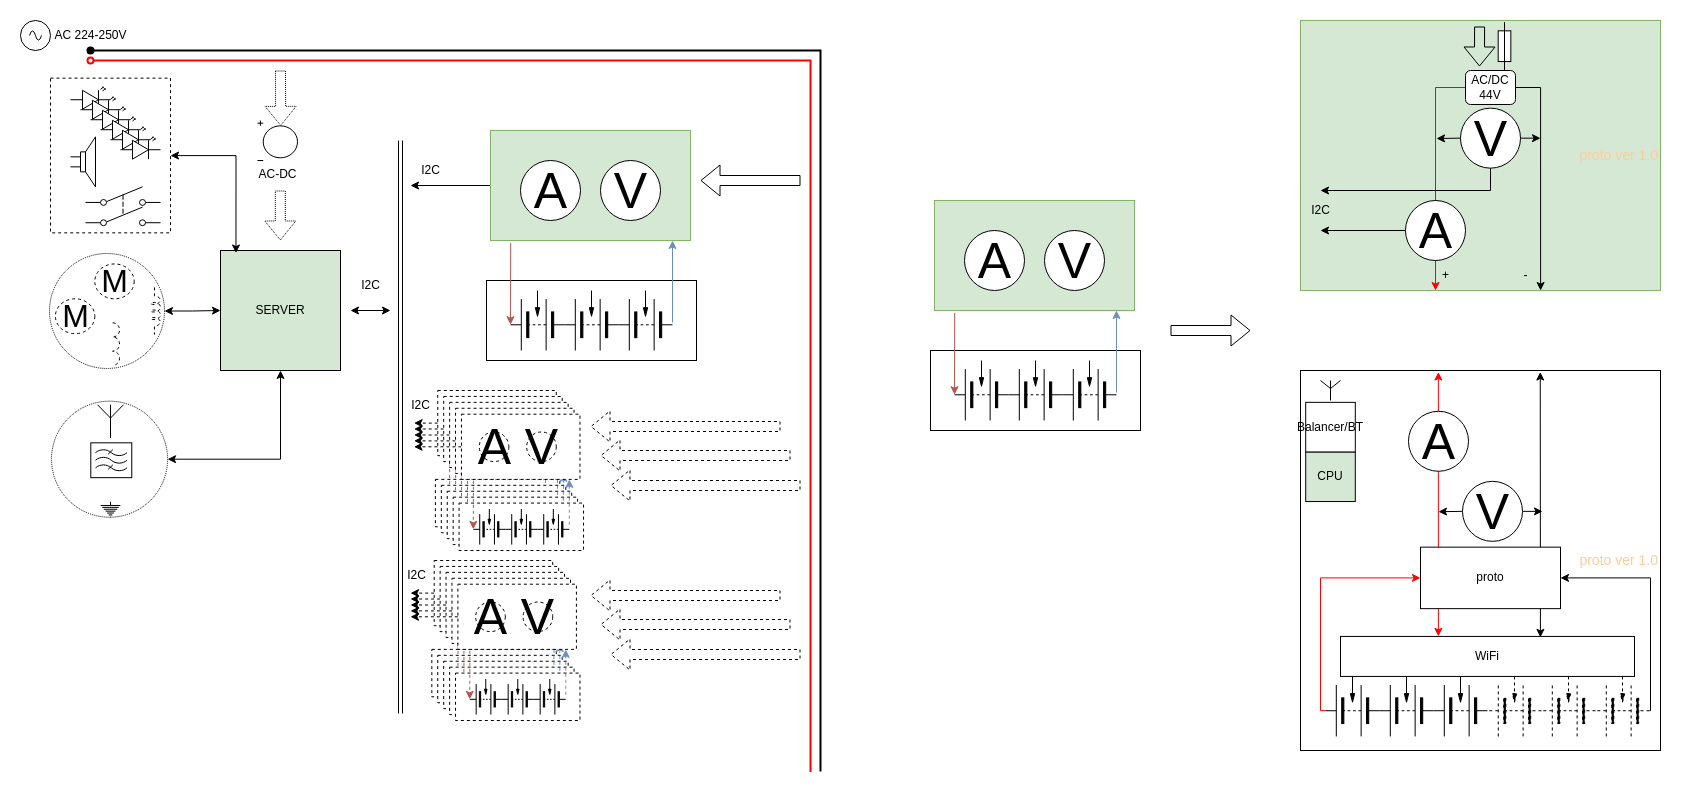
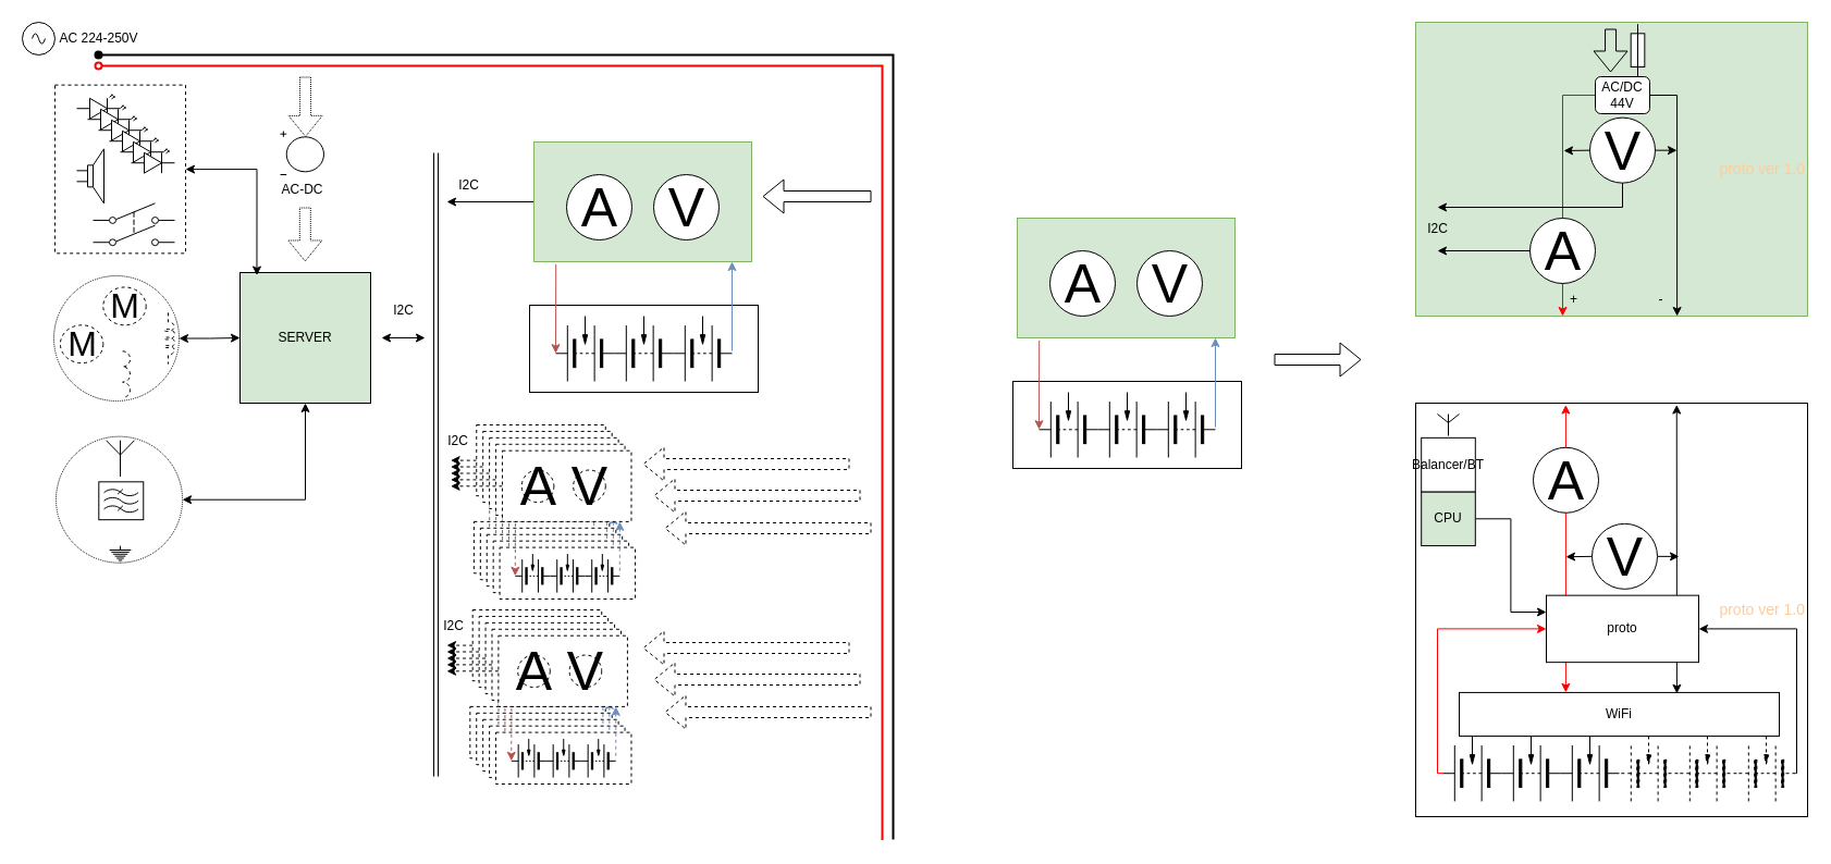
+ <mxCell id="197" style="edgeStyle=orthogonalEdgeStyle;rounded=0;orthogonalLoop=1;jettySize=auto;html=1;entryX=0;entryY=0.25;entryDx=0;entryDy=0;" edge="1" parent="1" source="198" target="211"><mxGeometry relative="1" as="geometry" /></mxCell>
